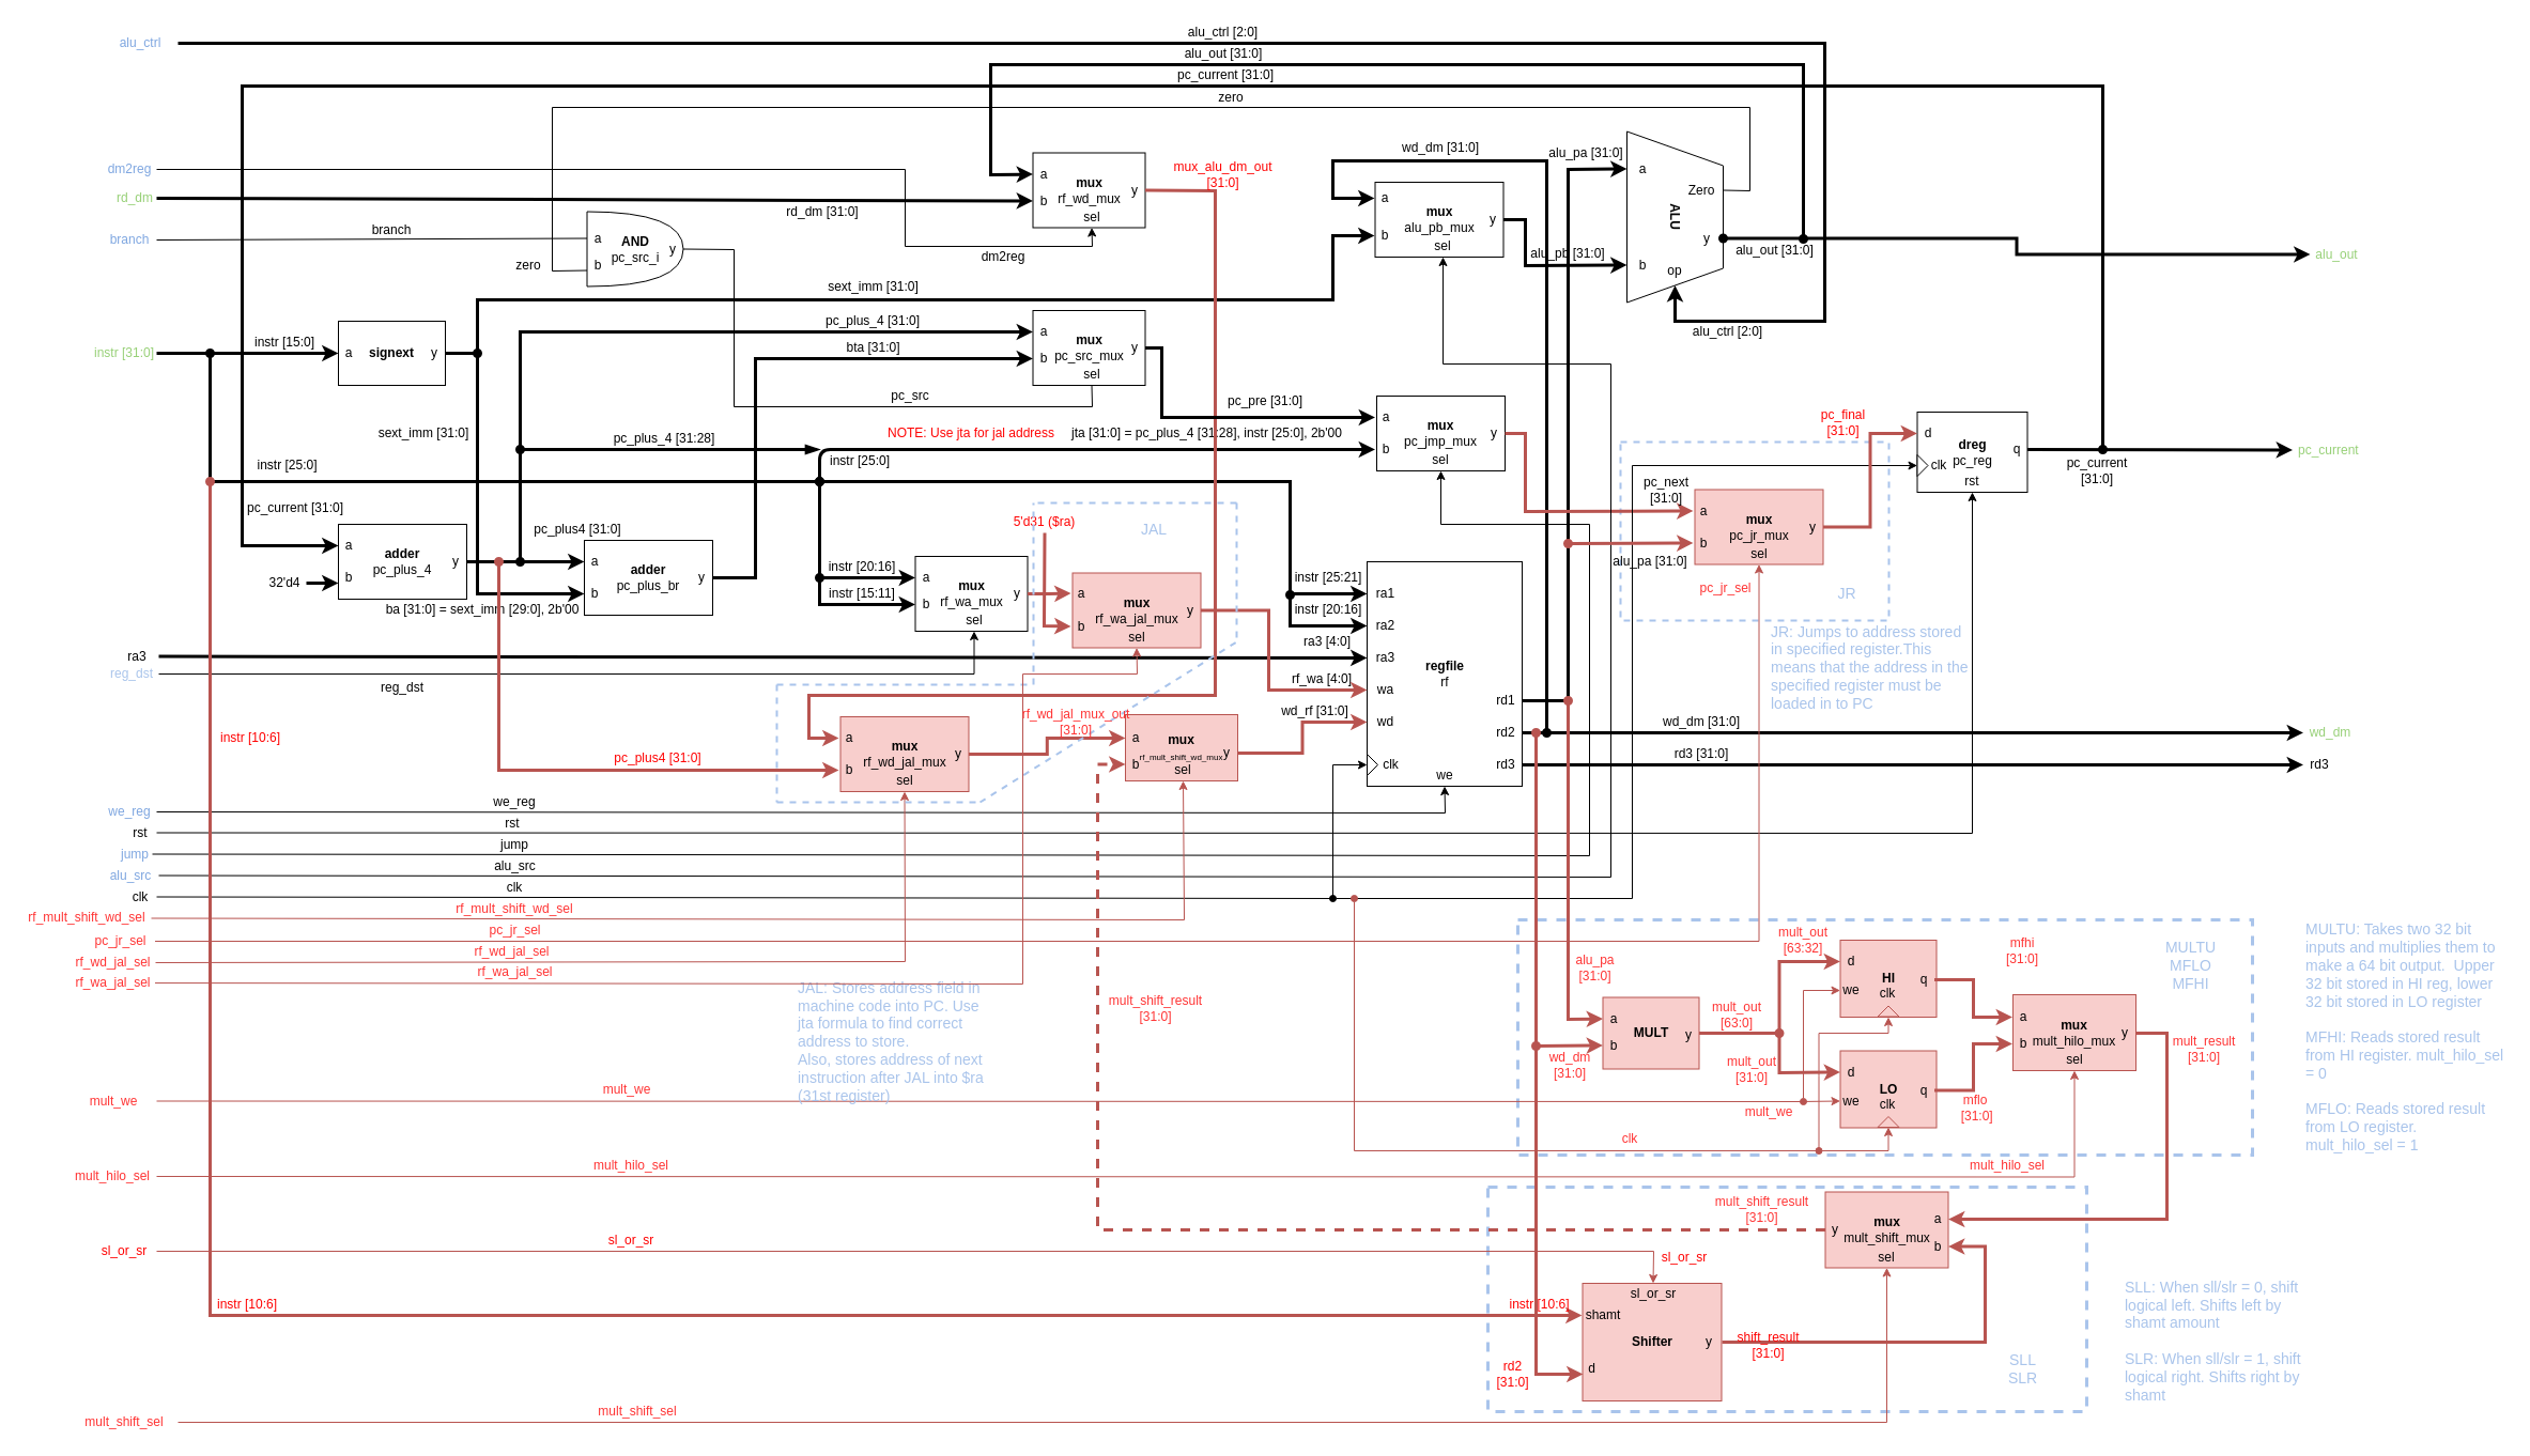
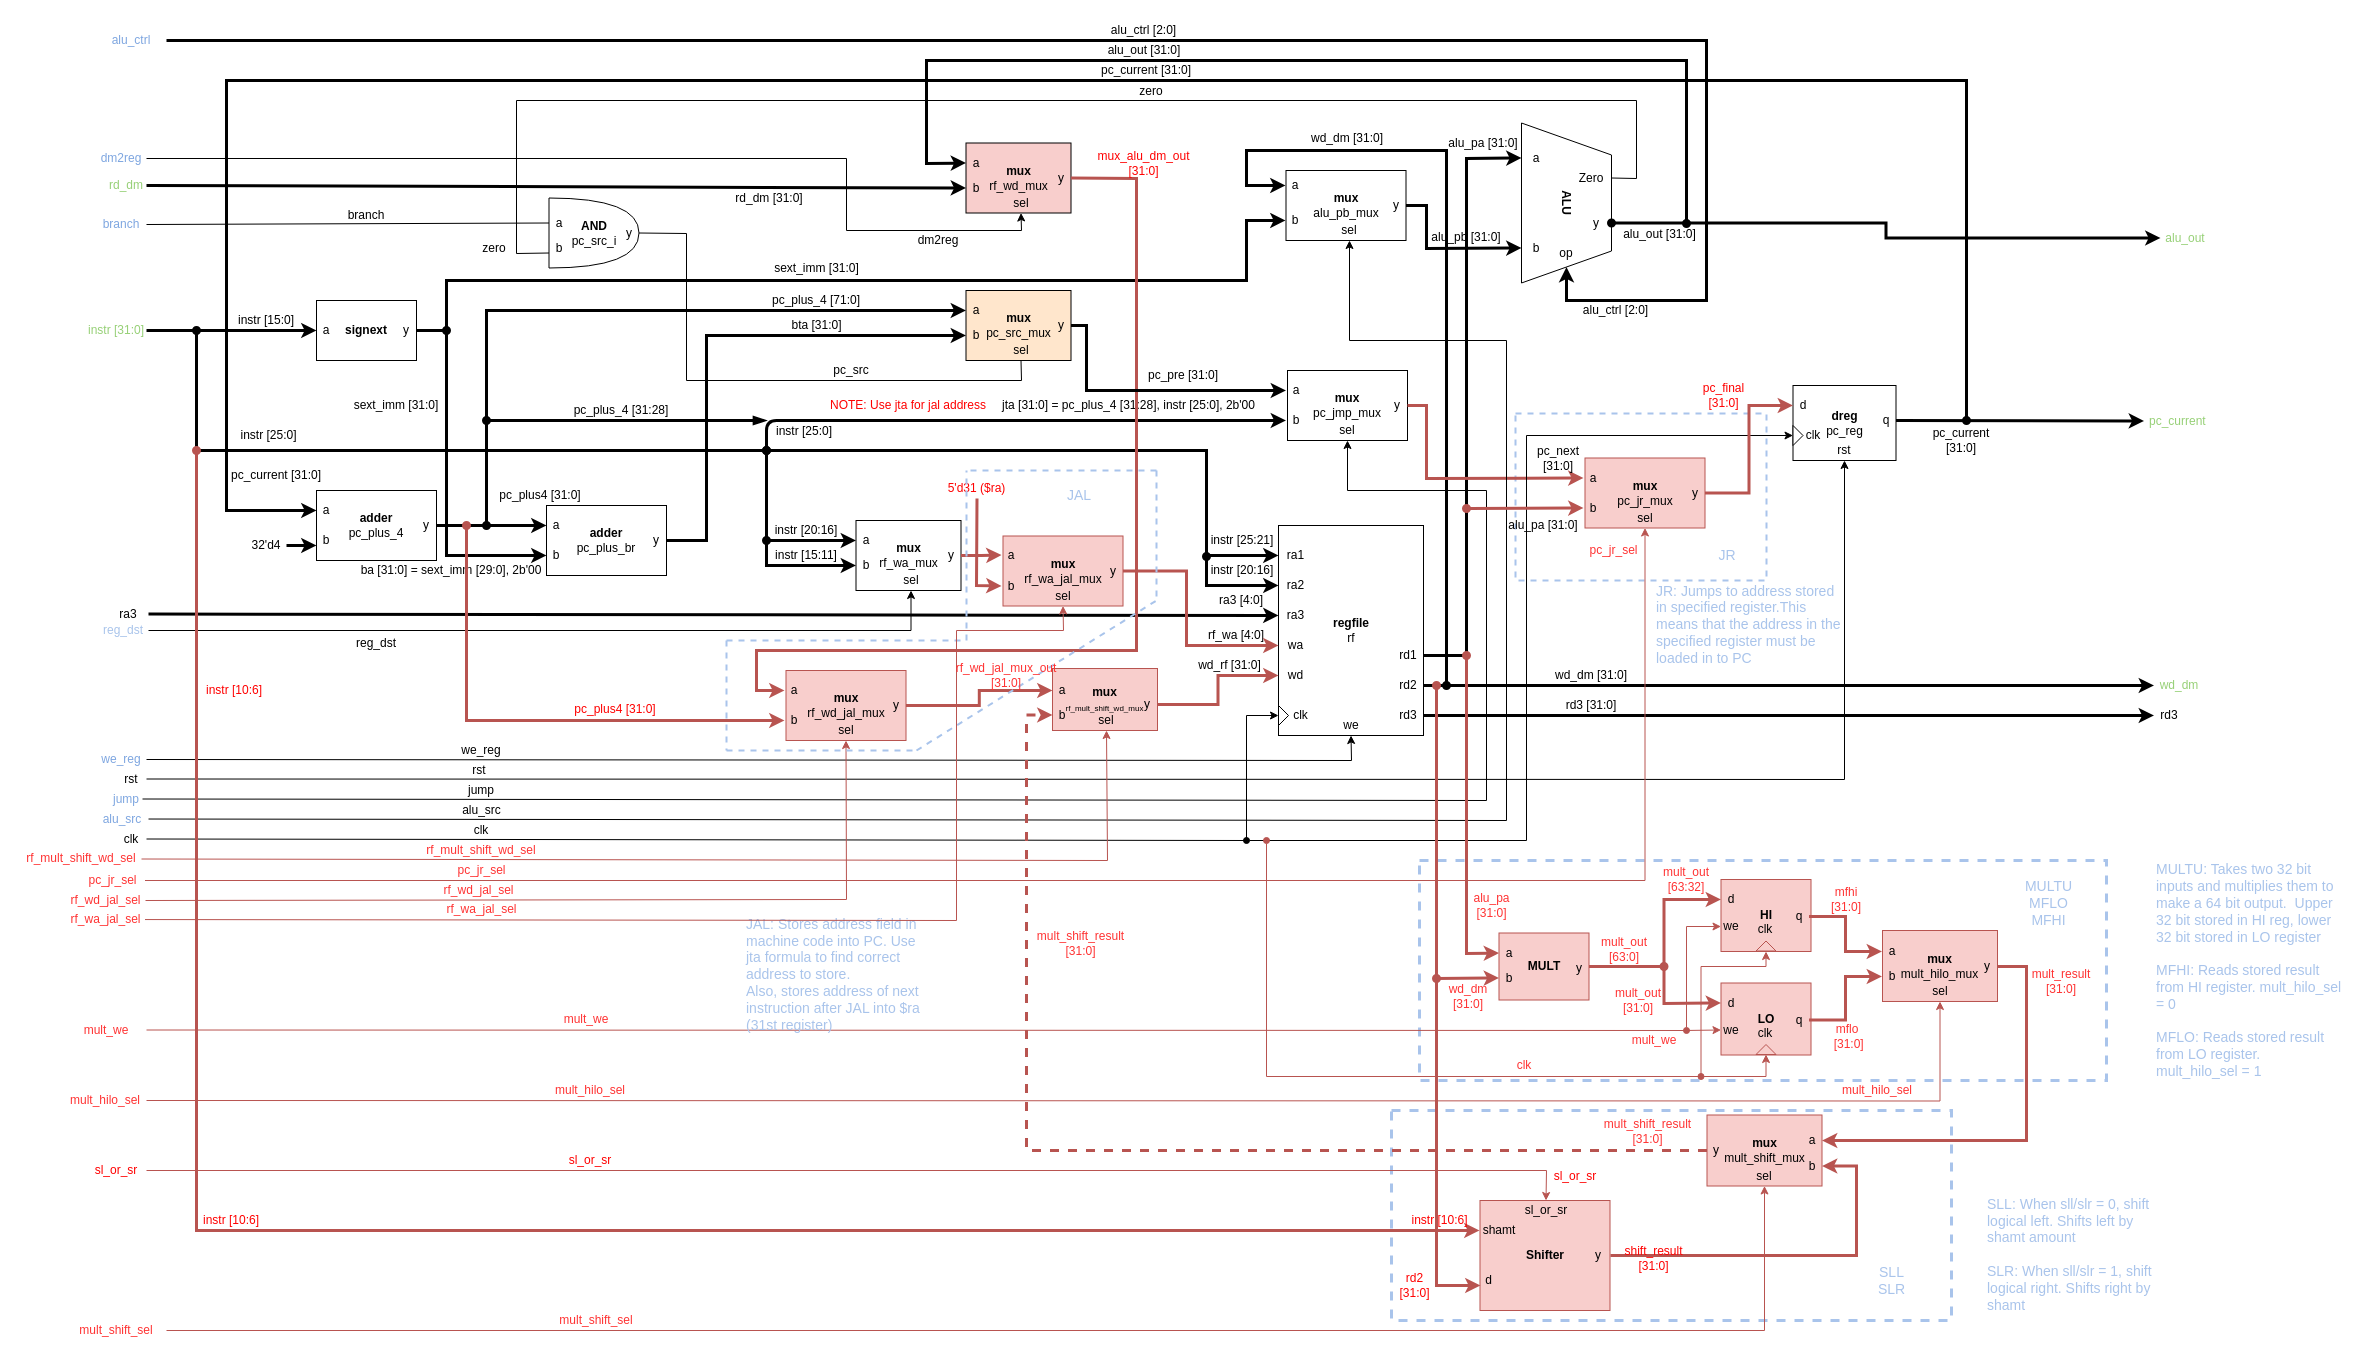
- <mxCell id="62" value="&lt;b&gt;mux&lt;/b&gt;&lt;br&gt;rf_wd_mux" style="rounded=0;whiteSpace=wrap;html=1;" parent="1" vertex="1"><mxGeometry x="965.5" y="142.5" width="105" height="70" as="geometry" /></mxCell>
+ <mxCell id="62" value="&lt;b&gt;mux&lt;/b&gt;&lt;br&gt;rf_wd_mux" style="rounded=0;whiteSpace=wrap;html=1;fillColor=#f8cecc;" parent="1" vertex="1"><mxGeometry x="965.5" y="142.5" width="105" height="70" as="geometry" /></mxCell>
- <mxCell id="111" value="pc_plus_4 [31:0]" style="text;html=1;strokeColor=none;fillColor=none;align=center;verticalAlign=middle;whiteSpace=wrap;rounded=0;" parent="1" vertex="1"><mxGeometry x="761" y="290" width="110" height="20" as="geometry" /></mxCell>
+ <mxCell id="111" value="pc_plus_4 [71:0]" style="text;html=1;strokeColor=none;fillColor=none;align=center;verticalAlign=middle;whiteSpace=wrap;rounded=0;" parent="1" vertex="1"><mxGeometry x="761" y="290" width="110" height="20" as="geometry" /></mxCell>
- <mxCell id="57" value="&lt;b&gt;mux&lt;/b&gt;&lt;br&gt;pc_src_mux" style="rounded=0;whiteSpace=wrap;html=1;" parent="1" vertex="1"><mxGeometry x="965.5" y="290" width="105" height="70" as="geometry" /></mxCell>
+ <mxCell id="57" value="&lt;b&gt;mux&lt;/b&gt;&lt;br&gt;pc_src_mux" style="rounded=0;whiteSpace=wrap;html=1;fillColor=#ffe6cc;" parent="1" vertex="1"><mxGeometry x="965.5" y="290" width="105" height="70" as="geometry" /></mxCell>
- <mxCell id="216" value="mfhi&lt;br&gt;[31:0]" style="text;html=1;strokeColor=none;fillColor=none;align=center;verticalAlign=middle;whiteSpace=wrap;rounded=0;fontColor=#FF3333;" parent="1" vertex="1"><mxGeometry x="1871" y="876" width="40" height="26" as="geometry" /></mxCell>
+ <mxCell id="216" value="mfhi&lt;br&gt;[31:0]" style="text;html=1;strokeColor=none;fillColor=none;align=center;verticalAlign=middle;whiteSpace=wrap;rounded=0;fontColor=#FF3333;" parent="1" vertex="1"><mxGeometry x="1826" y="886" width="40" height="26" as="geometry" /></mxCell>
